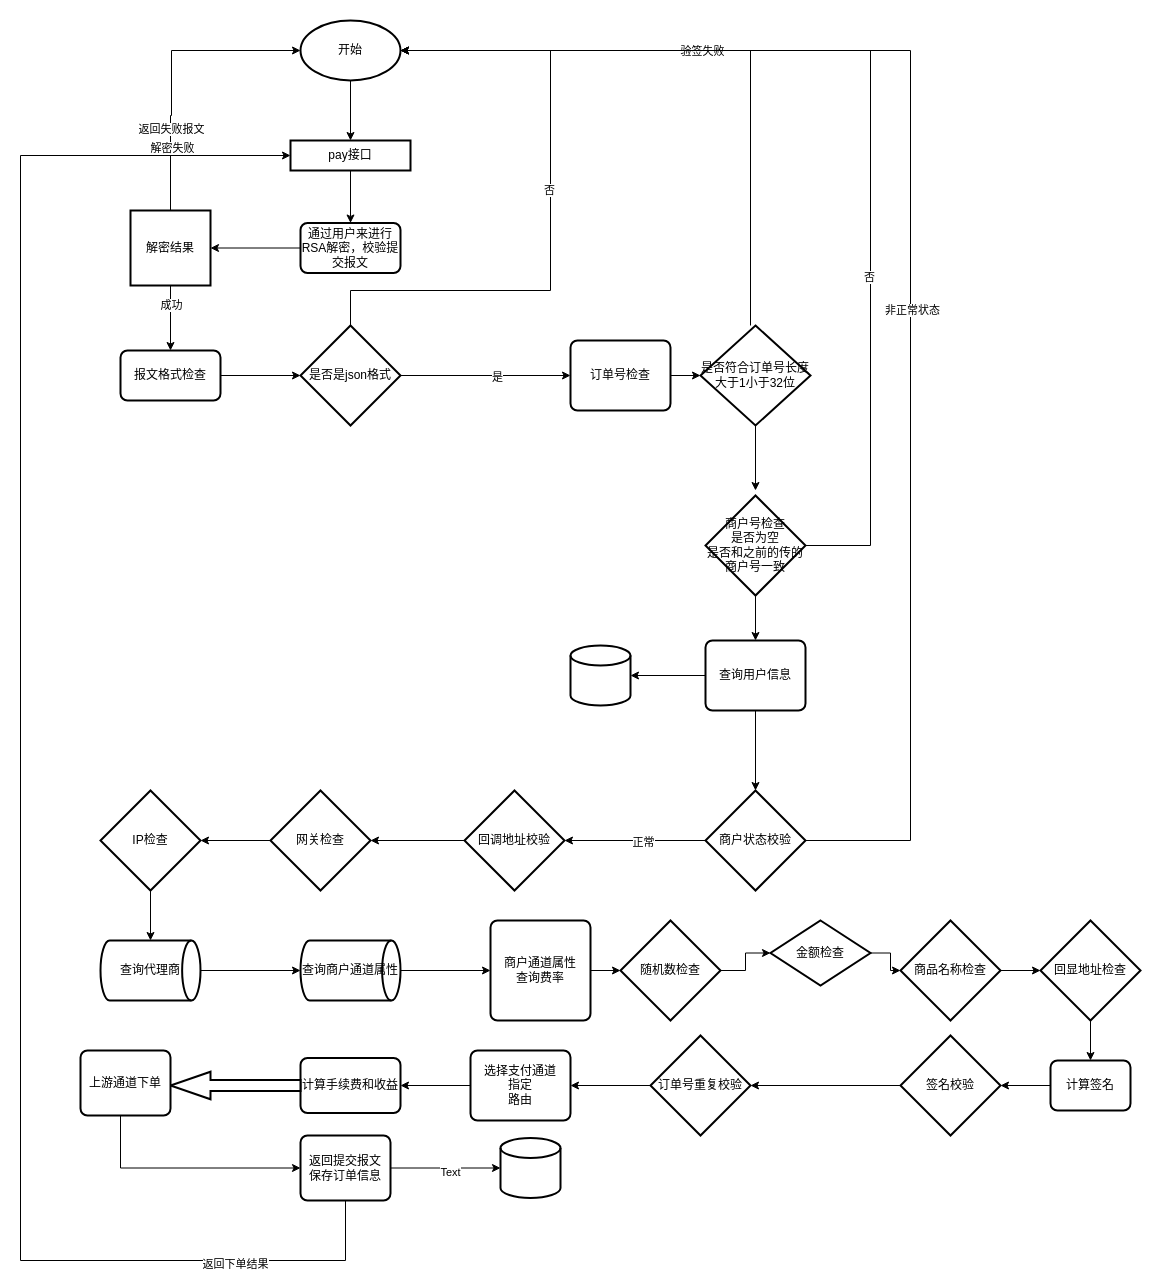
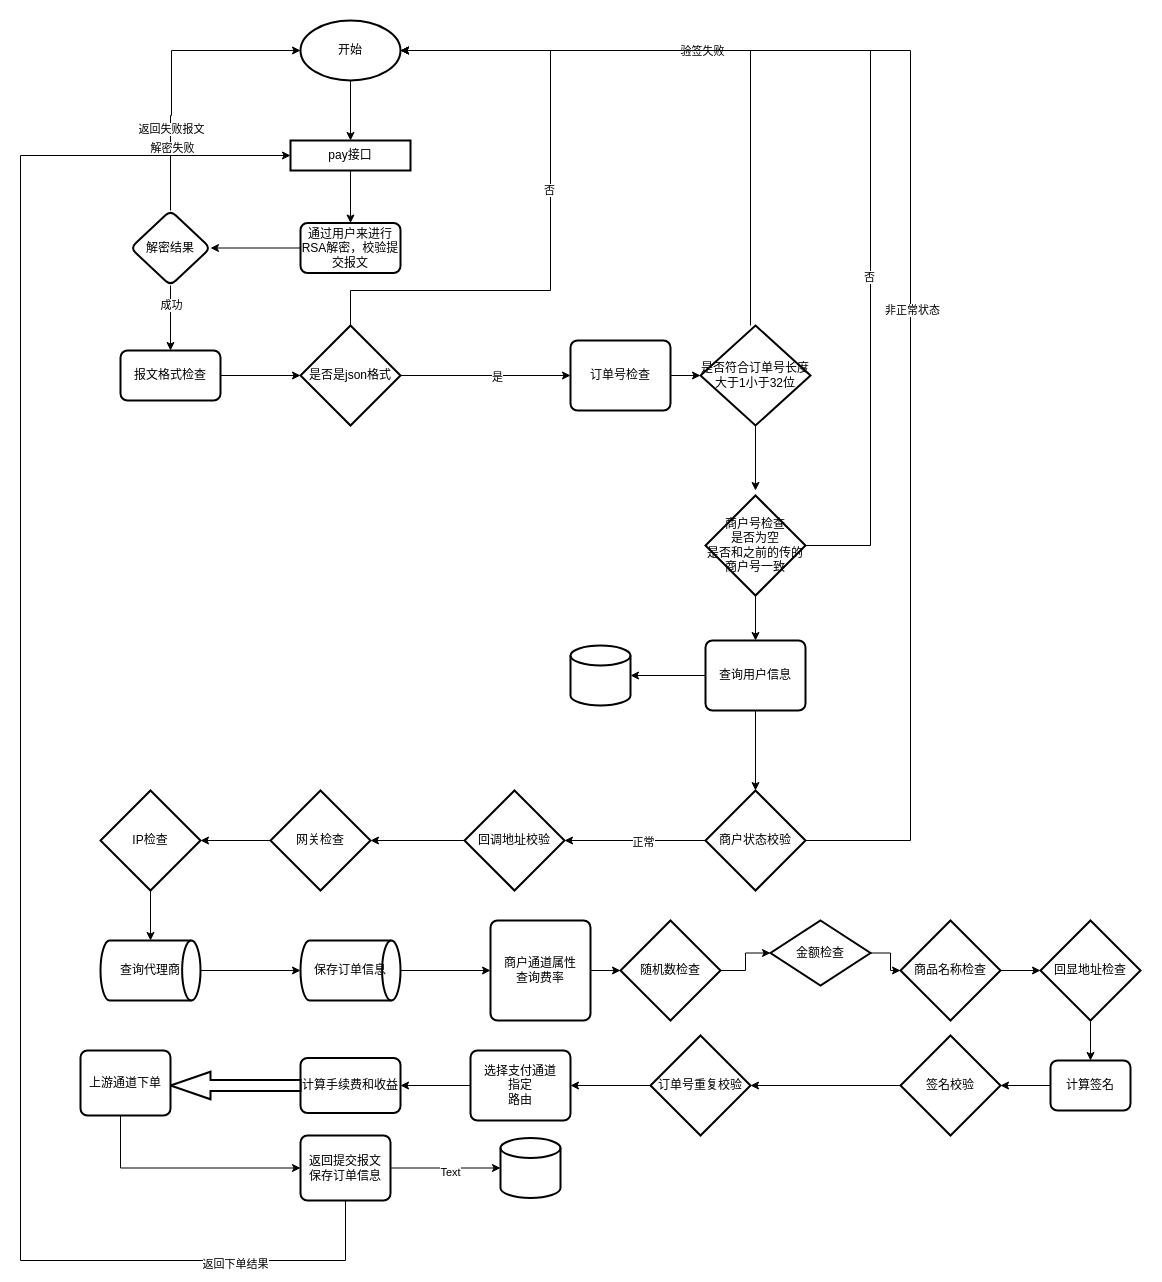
- <mxCell id="13" value="解密结果" style="whiteSpace=wrap;html=1;arcSize=14;strokeWidth=2;rounded=0;" vertex="1" parent="1"><mxGeometry x="130" y="210" width="80" height="75" as="geometry" /></mxCell>
+ <mxCell id="13" value="解密结果" style="rhombus;whiteSpace=wrap;html=1;rounded=1;arcSize=14;strokeWidth=2;" vertex="1" parent="1"><mxGeometry x="130" y="210" width="80" height="75" as="geometry" /></mxCell>
- <mxCell id="49" value="查询商户通道属性" style="strokeWidth=2;html=1;shape=mxgraph.flowchart.direct_data;whiteSpace=wrap;" vertex="1" parent="1"><mxGeometry x="300" y="940" width="100" height="60" as="geometry" /></mxCell>
+ <mxCell id="49" value="保存订单信息" style="strokeWidth=2;html=1;shape=mxgraph.flowchart.direct_data;whiteSpace=wrap;" vertex="1" parent="1"><mxGeometry x="300" y="940" width="100" height="60" as="geometry" /></mxCell>
